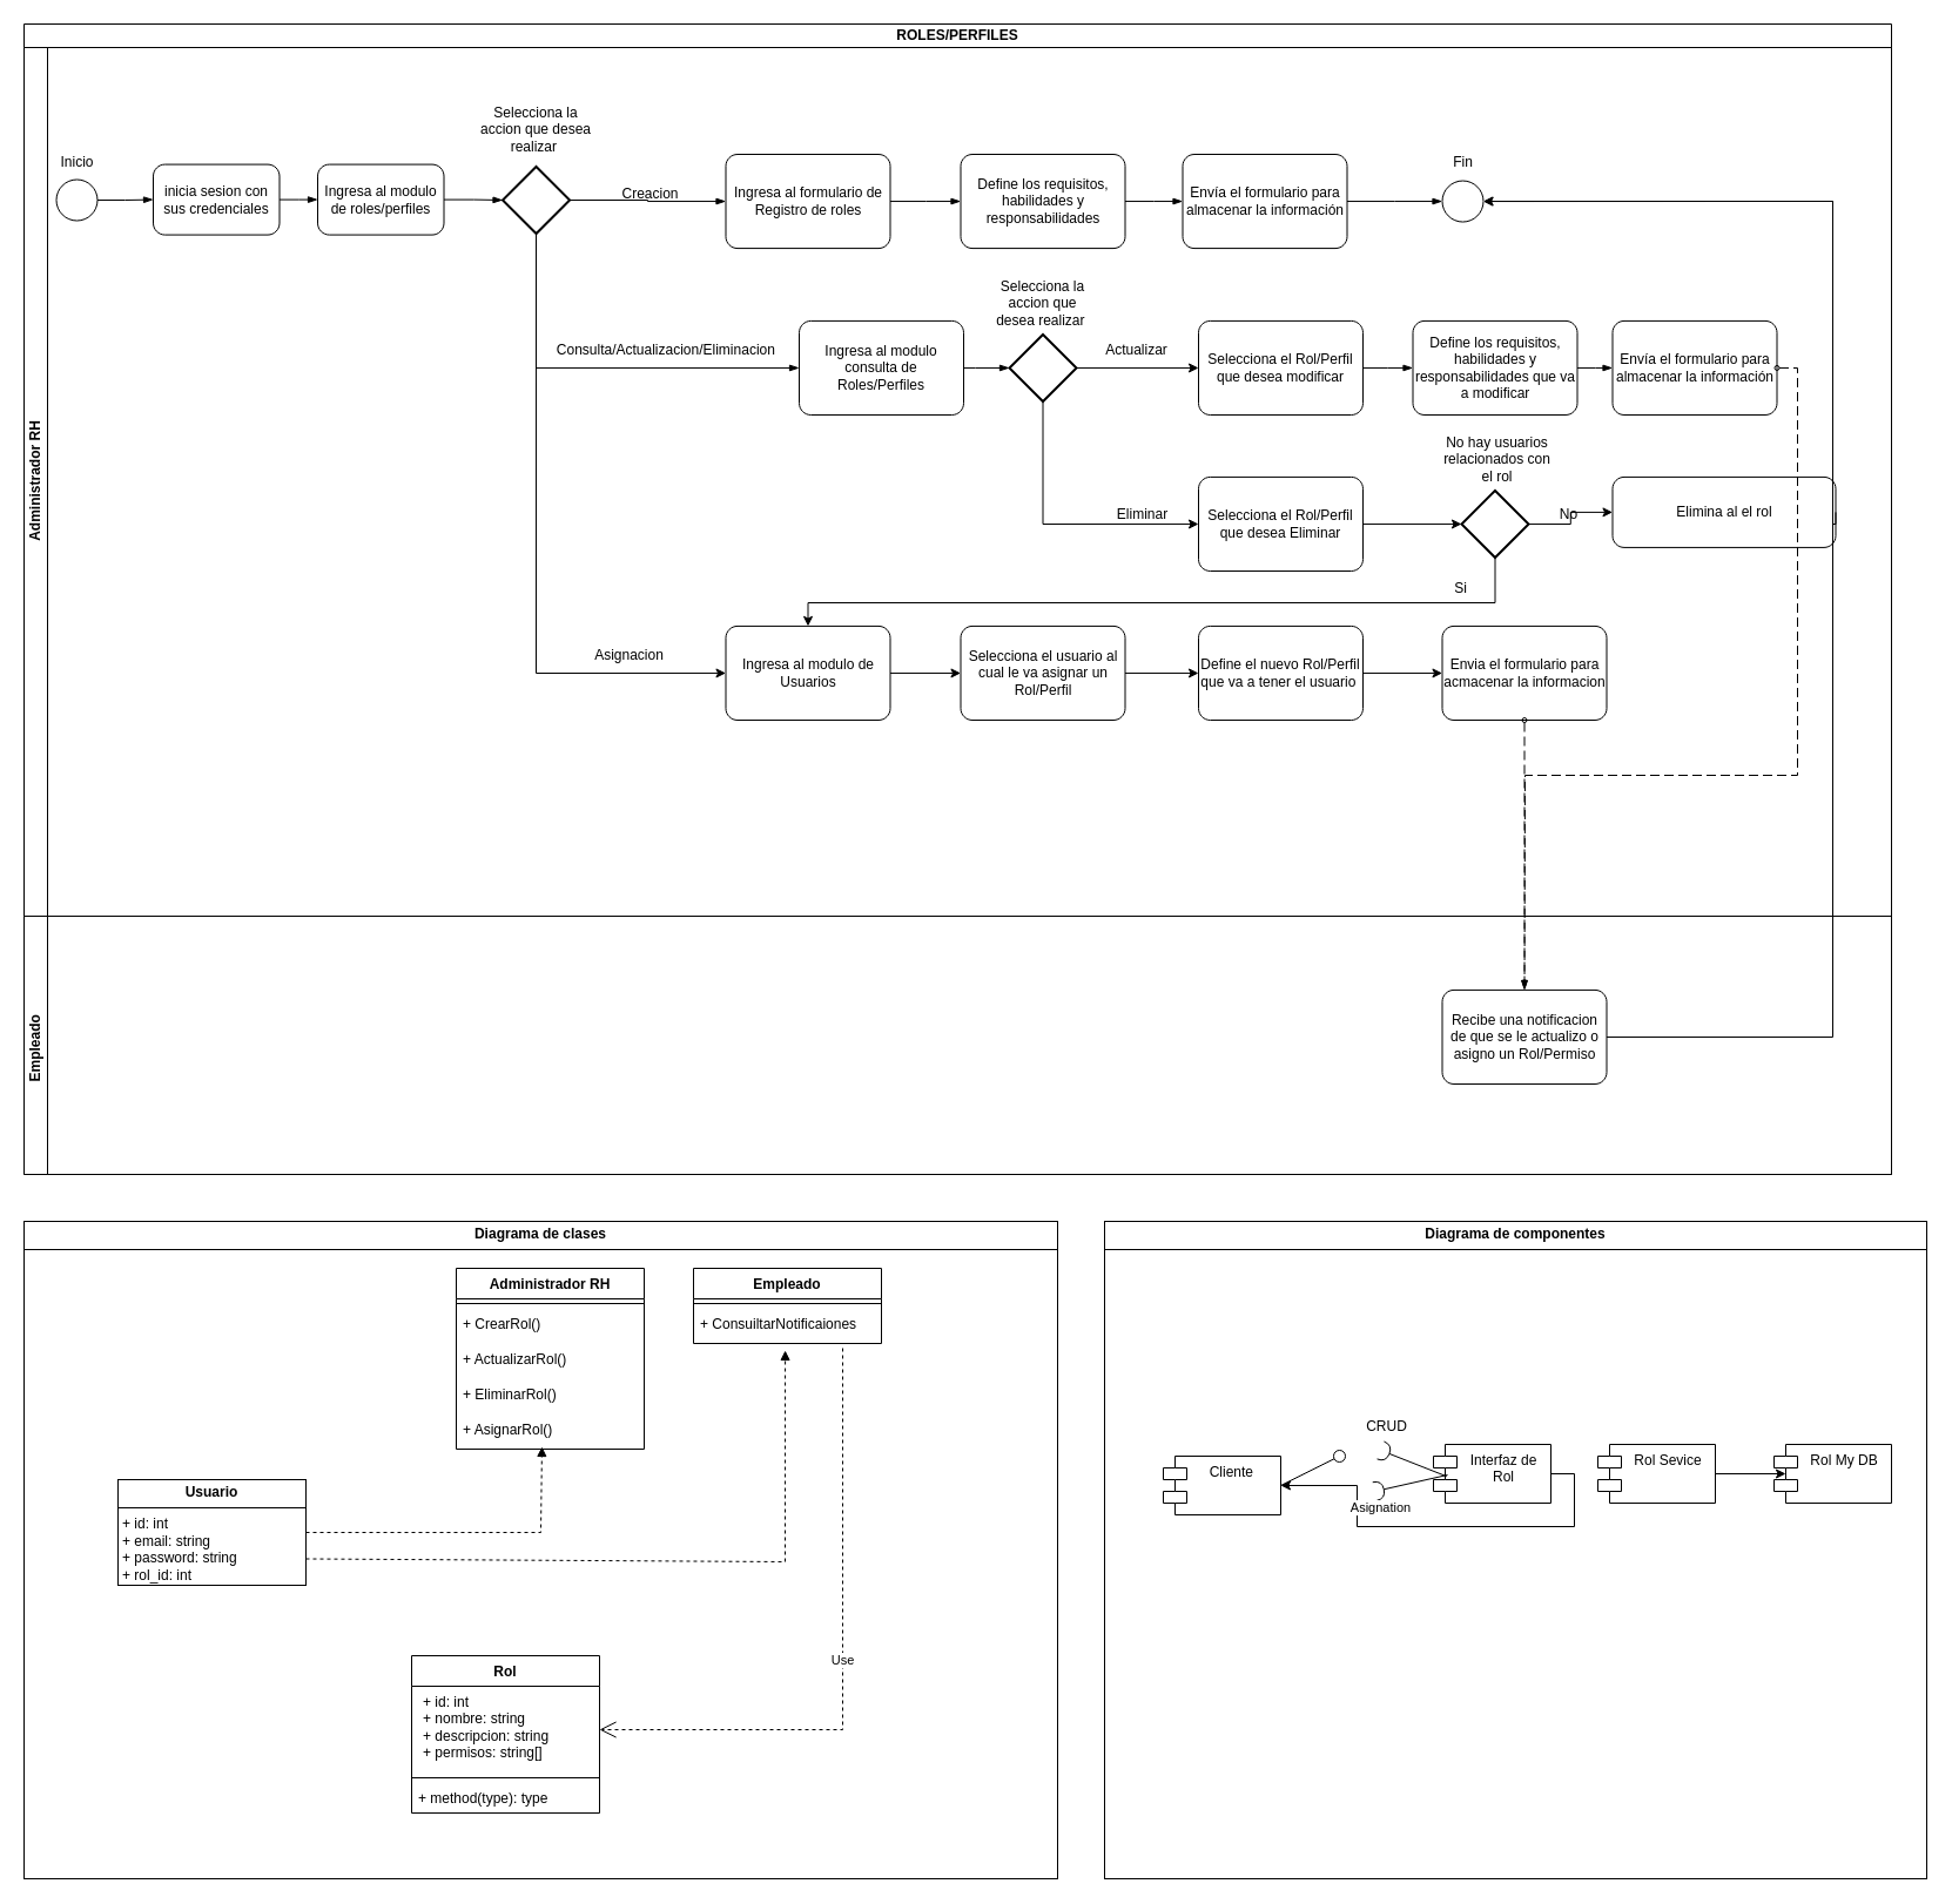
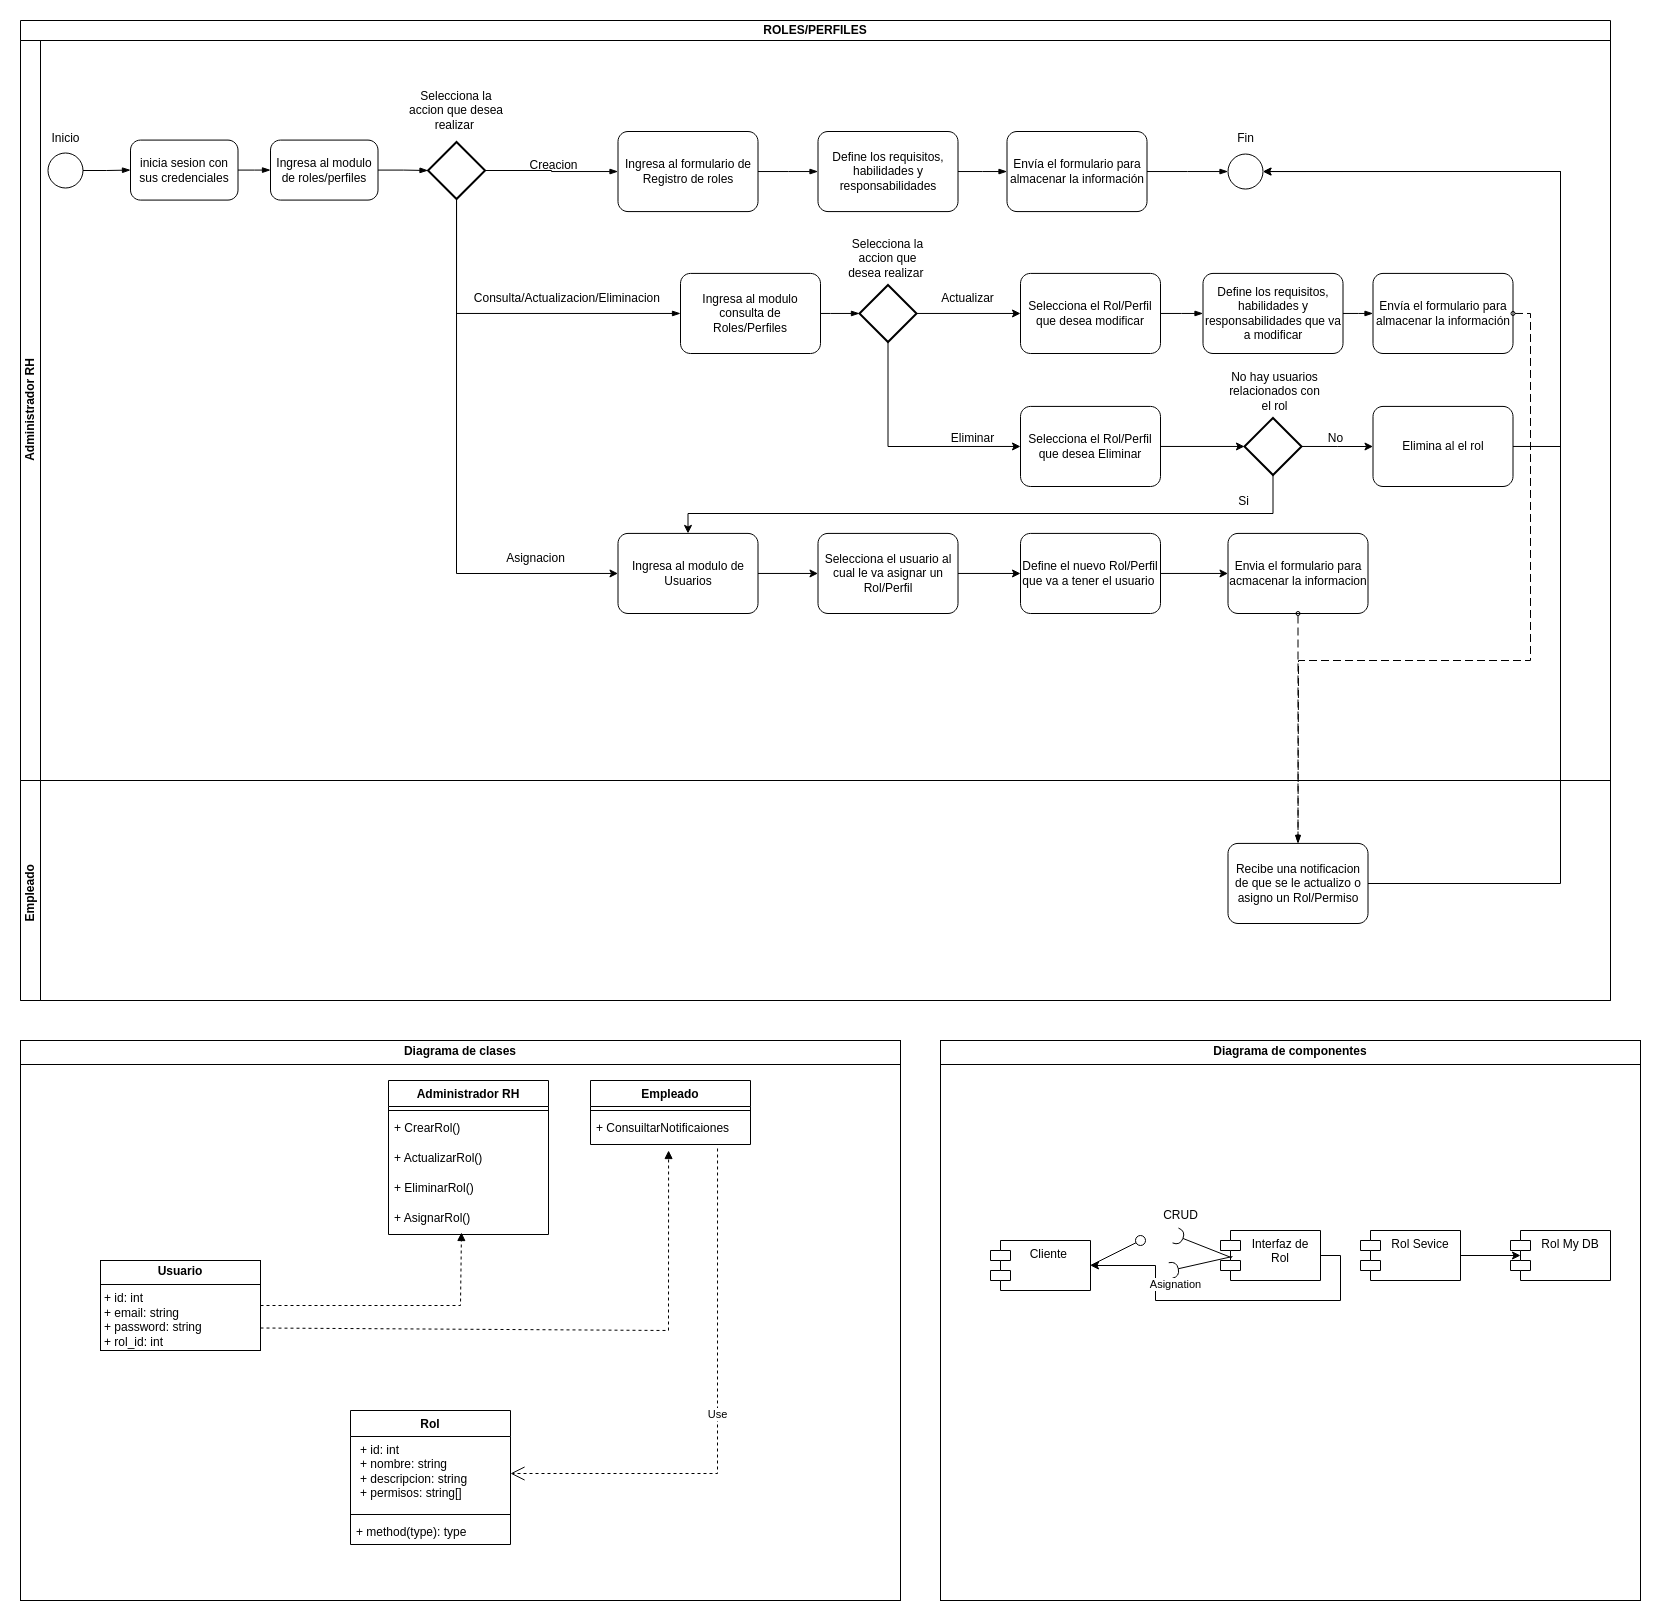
- <mxCell id="45" value="Elimina al el rol" style="points=[[0.25,0,0],[0.5,0,0],[0.75,0,0],[1,0.25,0],[1,0.5,0],[1,0.75,0],[0.75,1,0],[0.5,1,0],[0.25,1,0],[0,0.75,0],[0,0.5,0],[0,0.25,0]];shape=mxgraph.bpmn.task;whiteSpace=wrap;rectStyle=rounded;size=10;html=1;container=1;expand=0;collapsible=0;taskMarker=abstract;" vertex="1" parent="5"><mxGeometry x="1352.5" y="365.92" width="190" height="60" as="geometry" /></mxCell>
+ <mxCell id="45" value="Elimina al el rol" style="points=[[0.25,0,0],[0.5,0,0],[0.75,0,0],[1,0.25,0],[1,0.5,0],[1,0.75,0],[0.75,1,0],[0.5,1,0],[0.25,1,0],[0,0.75,0],[0,0.5,0],[0,0.25,0]];shape=mxgraph.bpmn.task;whiteSpace=wrap;rectStyle=rounded;size=10;html=1;container=1;expand=0;collapsible=0;taskMarker=abstract;" vertex="1" parent="5"><mxGeometry x="1352.5" y="365.92" width="140" height="80.08" as="geometry" /></mxCell>
